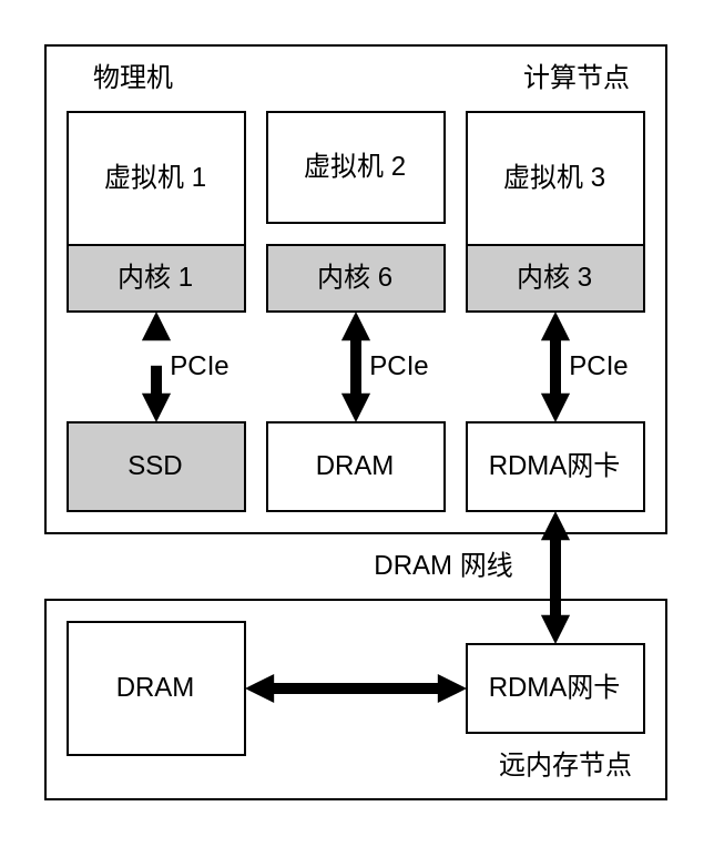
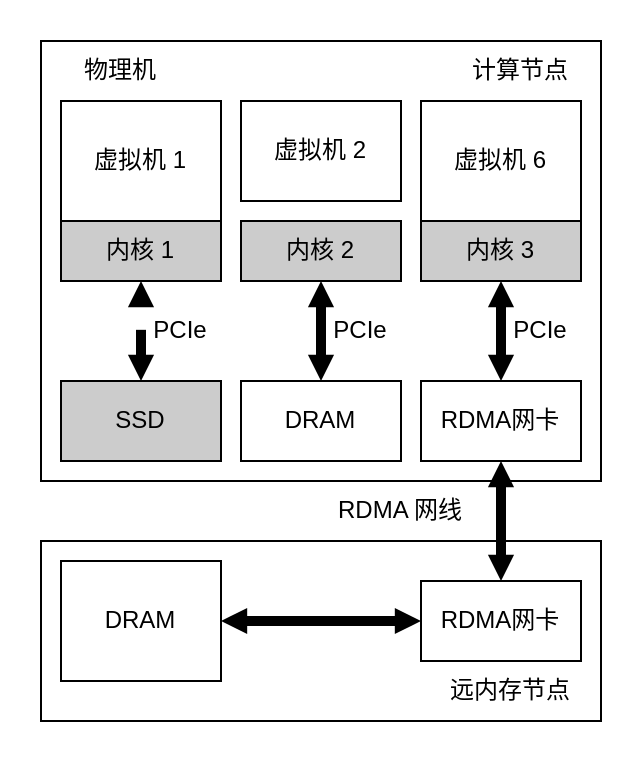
- <mxCell id="8" value="虚拟机 3" style="rounded=0;whiteSpace=wrap;html=1;fillColor=#FFFFFF;" vertex="1" parent="1"><mxGeometry x="210" y="50" width="80" height="60" as="geometry" /></mxCell>
+ <mxCell id="8" value="虚拟机 6" style="rounded=0;whiteSpace=wrap;html=1;fillColor=#FFFFFF;" vertex="1" parent="1"><mxGeometry x="210" y="50" width="80" height="60" as="geometry" /></mxCell>
- <mxCell id="7" value="内核 6" style="rounded=0;whiteSpace=wrap;html=1;fillColor=#CCCCCC;" vertex="1" parent="1"><mxGeometry x="120" y="110" width="80" height="30" as="geometry" /></mxCell>
+ <mxCell id="7" value="内核 2" style="rounded=0;whiteSpace=wrap;html=1;fillColor=#CCCCCC;" vertex="1" parent="1"><mxGeometry x="120" y="110" width="80" height="30" as="geometry" /></mxCell>
- <mxCell id="23" value="DRAM 网线" style="text;html=1;strokeColor=none;fillColor=none;align=center;verticalAlign=middle;whiteSpace=wrap;rounded=0;" vertex="1" parent="1"><mxGeometry x="140" y="240" width="120" height="30" as="geometry" /></mxCell>
+ <mxCell id="23" value="RDMA 网线" style="text;html=1;strokeColor=none;fillColor=none;align=center;verticalAlign=middle;whiteSpace=wrap;rounded=0;" vertex="1" parent="1"><mxGeometry x="140" y="240" width="120" height="30" as="geometry" /></mxCell>
